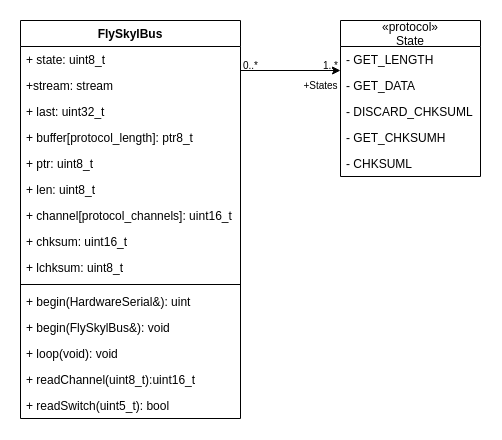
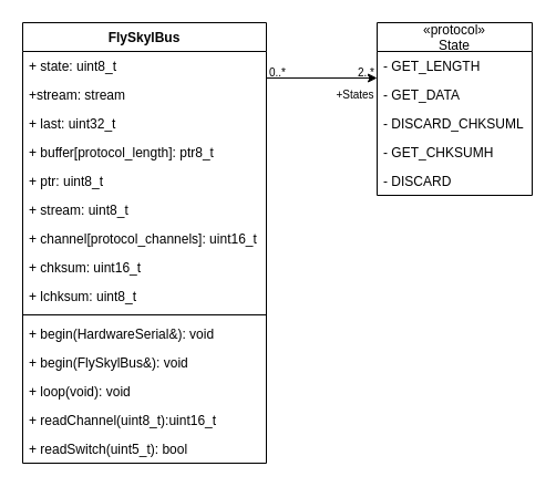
- <mxCell id="26" value="1..*" style="text;html=1;align=center;verticalAlign=middle;resizable=0;points=[];autosize=1;strokeColor=none;fillColor=none;fontSize=10;" parent="1" vertex="1"><mxGeometry x="310" y="50" width="40" height="30" as="geometry" /></mxCell>
+ <mxCell id="26" value="2..*" style="text;html=1;align=center;verticalAlign=middle;resizable=0;points=[];autosize=1;strokeColor=none;fillColor=none;fontSize=10;" parent="1" vertex="1"><mxGeometry x="310" y="50" width="40" height="30" as="geometry" /></mxCell>
- <mxCell id="23" value="- CHKSUML" style="text;strokeColor=none;fillColor=none;align=left;verticalAlign=top;spacingLeft=4;spacingRight=4;overflow=hidden;rotatable=0;points=[[0,0.5],[1,0.5]];portConstraint=eastwest;" parent="18" vertex="1"><mxGeometry y="130" width="140" height="26" as="geometry" /></mxCell>
+ <mxCell id="23" value="- DISCARD" style="text;strokeColor=none;fillColor=none;align=left;verticalAlign=top;spacingLeft=4;spacingRight=4;overflow=hidden;rotatable=0;points=[[0,0.5],[1,0.5]];portConstraint=eastwest;" parent="18" vertex="1"><mxGeometry y="130" width="140" height="26" as="geometry" /></mxCell>
- <mxCell id="8" value="+ len: uint8_t" style="text;strokeColor=none;fillColor=none;align=left;verticalAlign=top;spacingLeft=4;spacingRight=4;overflow=hidden;rotatable=0;points=[[0,0.5],[1,0.5]];portConstraint=eastwest;" parent="2" vertex="1"><mxGeometry y="156" width="220" height="26" as="geometry" /></mxCell>
+ <mxCell id="8" value="+ stream: uint8_t" style="text;strokeColor=none;fillColor=none;align=left;verticalAlign=top;spacingLeft=4;spacingRight=4;overflow=hidden;rotatable=0;points=[[0,0.5],[1,0.5]];portConstraint=eastwest;" parent="2" vertex="1"><mxGeometry y="156" width="220" height="26" as="geometry" /></mxCell>
- <mxCell id="13" value="+ begin(HardwareSerial&amp;): uint" style="text;strokeColor=none;fillColor=none;align=left;verticalAlign=top;spacingLeft=4;spacingRight=4;overflow=hidden;rotatable=0;points=[[0,0.5],[1,0.5]];portConstraint=eastwest;" parent="2" vertex="1"><mxGeometry y="268" width="220" height="26" as="geometry" /></mxCell>
+ <mxCell id="13" value="+ begin(HardwareSerial&amp;): void" style="text;strokeColor=none;fillColor=none;align=left;verticalAlign=top;spacingLeft=4;spacingRight=4;overflow=hidden;rotatable=0;points=[[0,0.5],[1,0.5]];portConstraint=eastwest;" parent="2" vertex="1"><mxGeometry y="268" width="220" height="26" as="geometry" /></mxCell>
